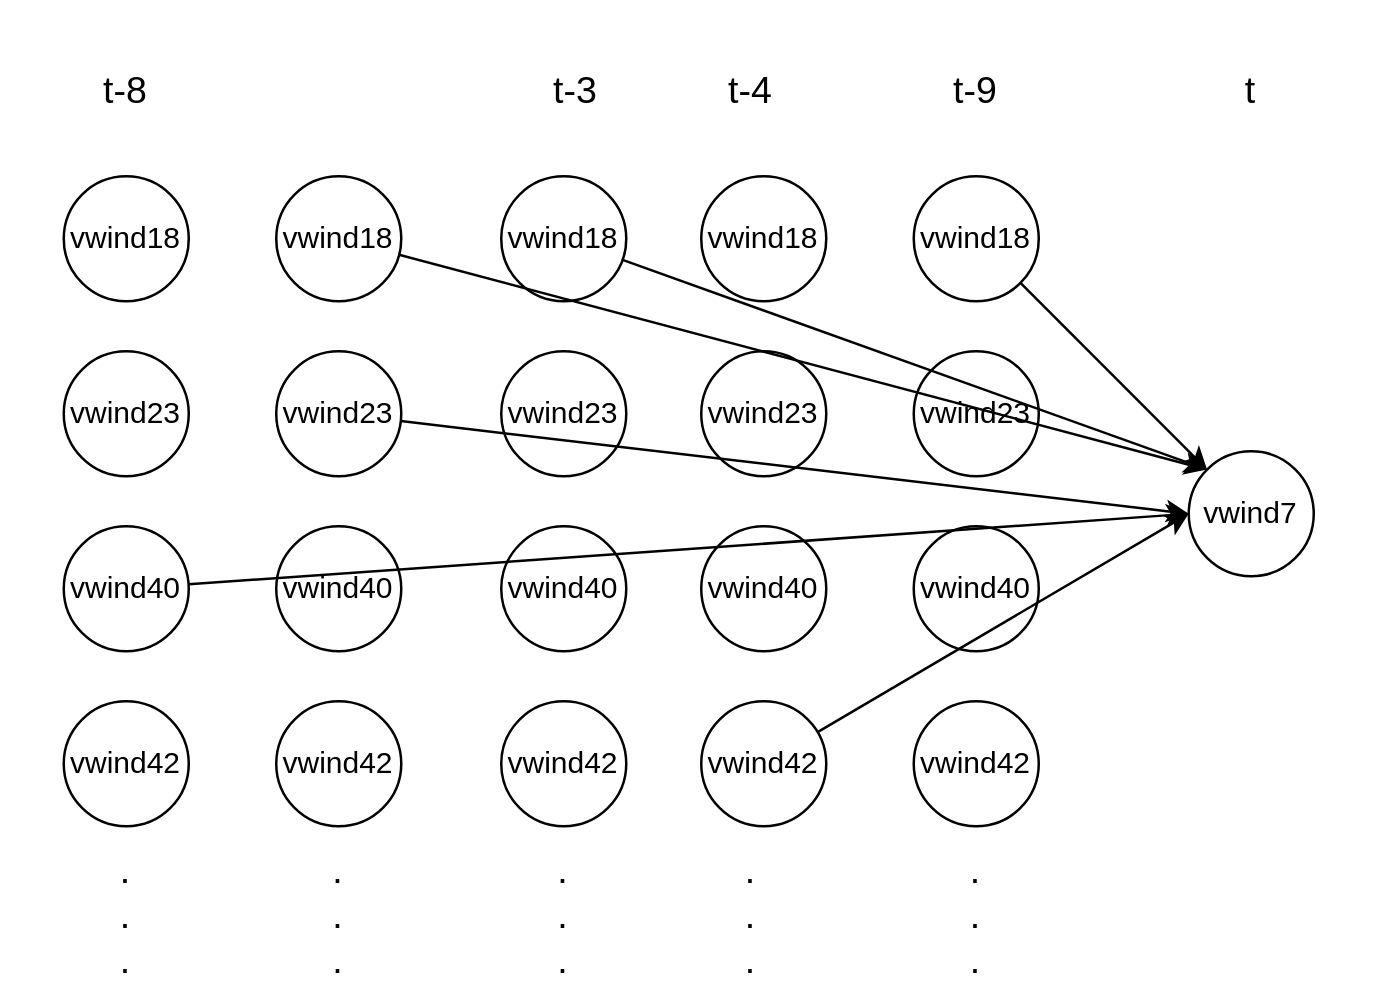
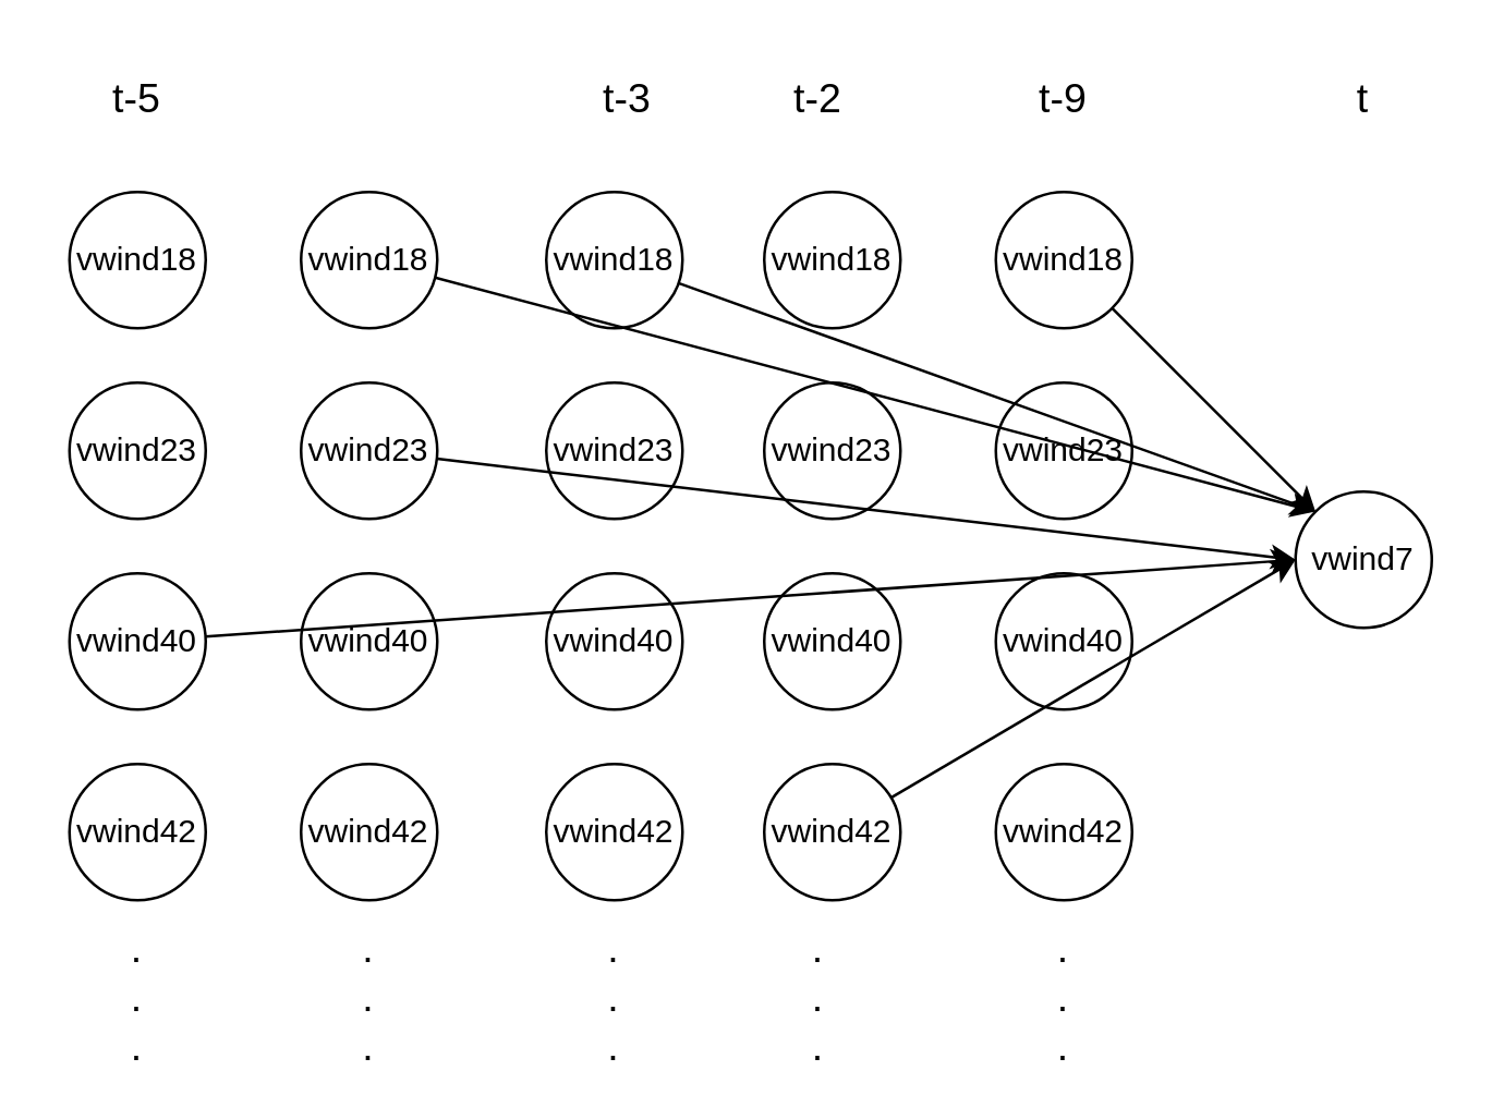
- <mxCell id="24" value="&lt;font style=&quot;font-size: 15px;&quot;&gt;t-8&lt;/font&gt;" style="text;html=1;strokeColor=none;fillColor=none;align=center;verticalAlign=middle;whiteSpace=wrap;rounded=0;" vertex="1" parent="1"><mxGeometry x="20" y="20" width="60" height="30" as="geometry" /></mxCell>
+ <mxCell id="24" value="&lt;font style=&quot;font-size: 15px;&quot;&gt;t-5&lt;/font&gt;" style="text;html=1;strokeColor=none;fillColor=none;align=center;verticalAlign=middle;whiteSpace=wrap;rounded=0;" vertex="1" parent="1"><mxGeometry x="20" y="20" width="60" height="30" as="geometry" /></mxCell>
- <mxCell id="26" value="&lt;font style=&quot;font-size: 15px;&quot;&gt;t-4&lt;/font&gt;" style="text;html=1;strokeColor=none;fillColor=none;align=center;verticalAlign=middle;whiteSpace=wrap;rounded=0;" vertex="1" parent="1"><mxGeometry x="270" y="20" width="60" height="30" as="geometry" /></mxCell>
+ <mxCell id="26" value="&lt;font style=&quot;font-size: 15px;&quot;&gt;t-2&lt;/font&gt;" style="text;html=1;strokeColor=none;fillColor=none;align=center;verticalAlign=middle;whiteSpace=wrap;rounded=0;" vertex="1" parent="1"><mxGeometry x="270" y="20" width="60" height="30" as="geometry" /></mxCell>
